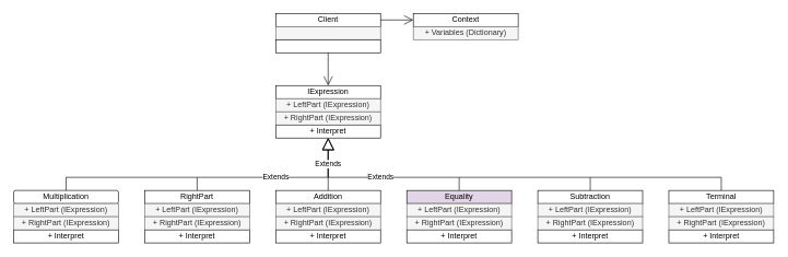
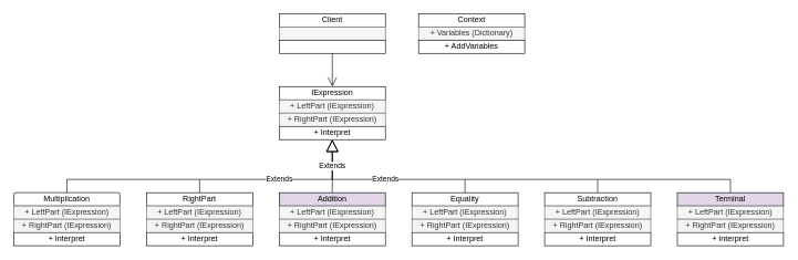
- <mxCell id="44" value="" style="endArrow=open;endFill=1;endSize=12;html=1;rounded=0;exitX=1;exitY=0.5;exitDx=0;exitDy=0;entryX=0;entryY=0.5;entryDx=0;entryDy=0;" edge="1" parent="1" source="43" target="46"><mxGeometry width="160" relative="1" as="geometry"><mxPoint x="520" y="60" as="sourcePoint" /><mxPoint x="680" y="60" as="targetPoint" /></mxGeometry></mxCell>
+ <mxCell id="48" value="+ AddVariables" style="rounded=0;whiteSpace=wrap;html=1;" vertex="1" parent="1"><mxGeometry x="630" y="60" width="160" height="20" as="geometry" /></mxCell>
- <mxCell id="11" value="Addition" style="rounded=0;whiteSpace=wrap;html=1;" vertex="1" parent="10"><mxGeometry width="160" height="20" as="geometry" /></mxCell>
+ <mxCell id="11" value="Addition" style="rounded=0;whiteSpace=wrap;html=1;fillColor=#e1d5e7;" vertex="1" parent="10"><mxGeometry width="160" height="20" as="geometry" /></mxCell>
- <mxCell id="16" value="Equality" style="rounded=0;whiteSpace=wrap;html=1;fillColor=#e1d5e7;" vertex="1" parent="15"><mxGeometry width="160" height="20" as="geometry" /></mxCell>
+ <mxCell id="16" value="Equality" style="rounded=0;whiteSpace=wrap;html=1;" vertex="1" parent="15"><mxGeometry width="160" height="20" as="geometry" /></mxCell>
- <mxCell id="36" value="Terminal" style="rounded=0;whiteSpace=wrap;html=1;" vertex="1" parent="35"><mxGeometry width="160" height="20" as="geometry" /></mxCell>
+ <mxCell id="36" value="Terminal" style="rounded=0;whiteSpace=wrap;html=1;fillColor=#e1d5e7;" vertex="1" parent="35"><mxGeometry width="160" height="20" as="geometry" /></mxCell>
